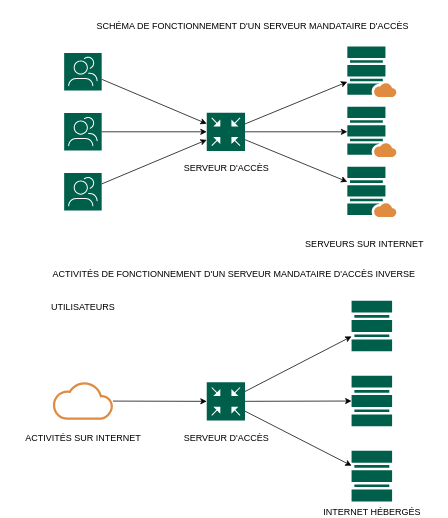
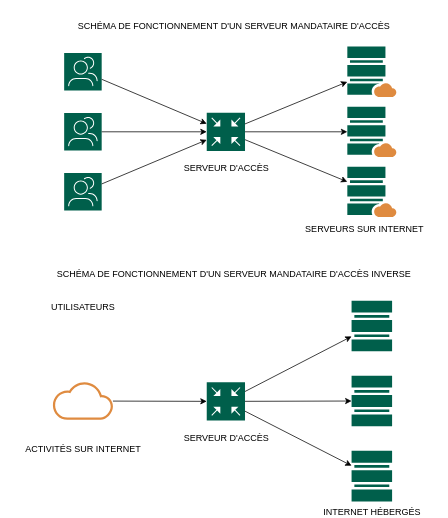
- <mxCell id="17" value="SCHÉMA DE FONCTIONNEMENT D'UN SERVEUR MANDATAIRE D'ACCÈS" style="text;html=1;align=center;verticalAlign=middle;resizable=0;points=[];autosize=1;strokeColor=none;fillColor=none;" vertex="1" parent="1"><mxGeometry x="115.5" y="20" width="440" height="30" as="geometry" /></mxCell>
+ <mxCell id="17" value="SCHÉMA DE FONCTIONNEMENT D'UN SERVEUR MANDATAIRE D'ACCÈS" style="text;html=1;align=center;verticalAlign=middle;resizable=0;points=[];autosize=1;strokeColor=none;fillColor=none;" vertex="1" parent="1"><mxGeometry x="90.5" y="20" width="440" height="30" as="geometry" /></mxCell>
- <mxCell id="16" value="SERVEURS SUR INTERNET" style="text;html=1;align=center;verticalAlign=middle;resizable=0;points=[];autosize=1;strokeColor=none;fillColor=none;" vertex="1" parent="1"><mxGeometry x="395" y="310" width="180" height="30" as="geometry" /></mxCell>
+ <mxCell id="16" value="SERVEURS SUR INTERNET" style="text;html=1;align=center;verticalAlign=middle;resizable=0;points=[];autosize=1;strokeColor=none;fillColor=none;" vertex="1" parent="1"><mxGeometry x="395" y="290" width="180" height="30" as="geometry" /></mxCell>
- <mxCell id="18" value="ACTIVITÉS DE FONCTIONNEMENT D'UN SERVEUR MANDATAIRE D'ACCÈS INVERSE" style="text;html=1;align=center;verticalAlign=middle;resizable=0;points=[];autosize=1;strokeColor=none;fillColor=none;" vertex="1" parent="1"><mxGeometry x="60.5" y="350" width="500" height="30" as="geometry" /></mxCell>
+ <mxCell id="18" value="SCHÉMA DE FONCTIONNEMENT D'UN SERVEUR MANDATAIRE D'ACCÈS INVERSE" style="text;html=1;align=center;verticalAlign=middle;resizable=0;points=[];autosize=1;strokeColor=none;fillColor=none;" vertex="1" parent="1"><mxGeometry x="60.5" y="350" width="500" height="30" as="geometry" /></mxCell>
- <mxCell id="30" value="ACTIVITÉS SUR INTERNET" style="text;html=1;align=center;verticalAlign=middle;resizable=0;points=[];autosize=1;strokeColor=none;fillColor=none;" vertex="1" parent="1"><mxGeometry x="20" y="567.5" width="180" height="30" as="geometry" /></mxCell>
+ <mxCell id="30" value="ACTIVITÉS SUR INTERNET" style="text;html=1;align=center;verticalAlign=middle;resizable=0;points=[];autosize=1;strokeColor=none;fillColor=none;" vertex="1" parent="1"><mxGeometry x="20" y="582.5" width="180" height="30" as="geometry" /></mxCell>
